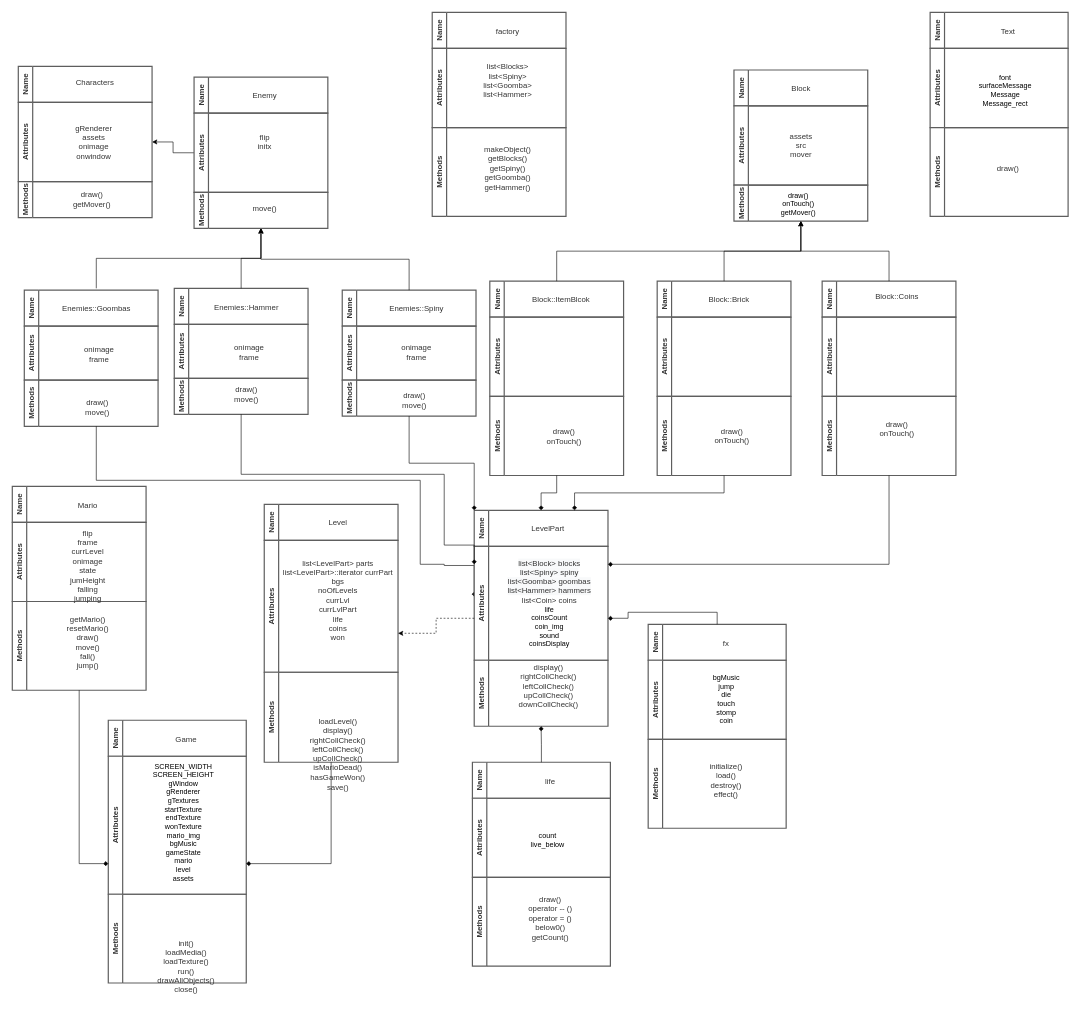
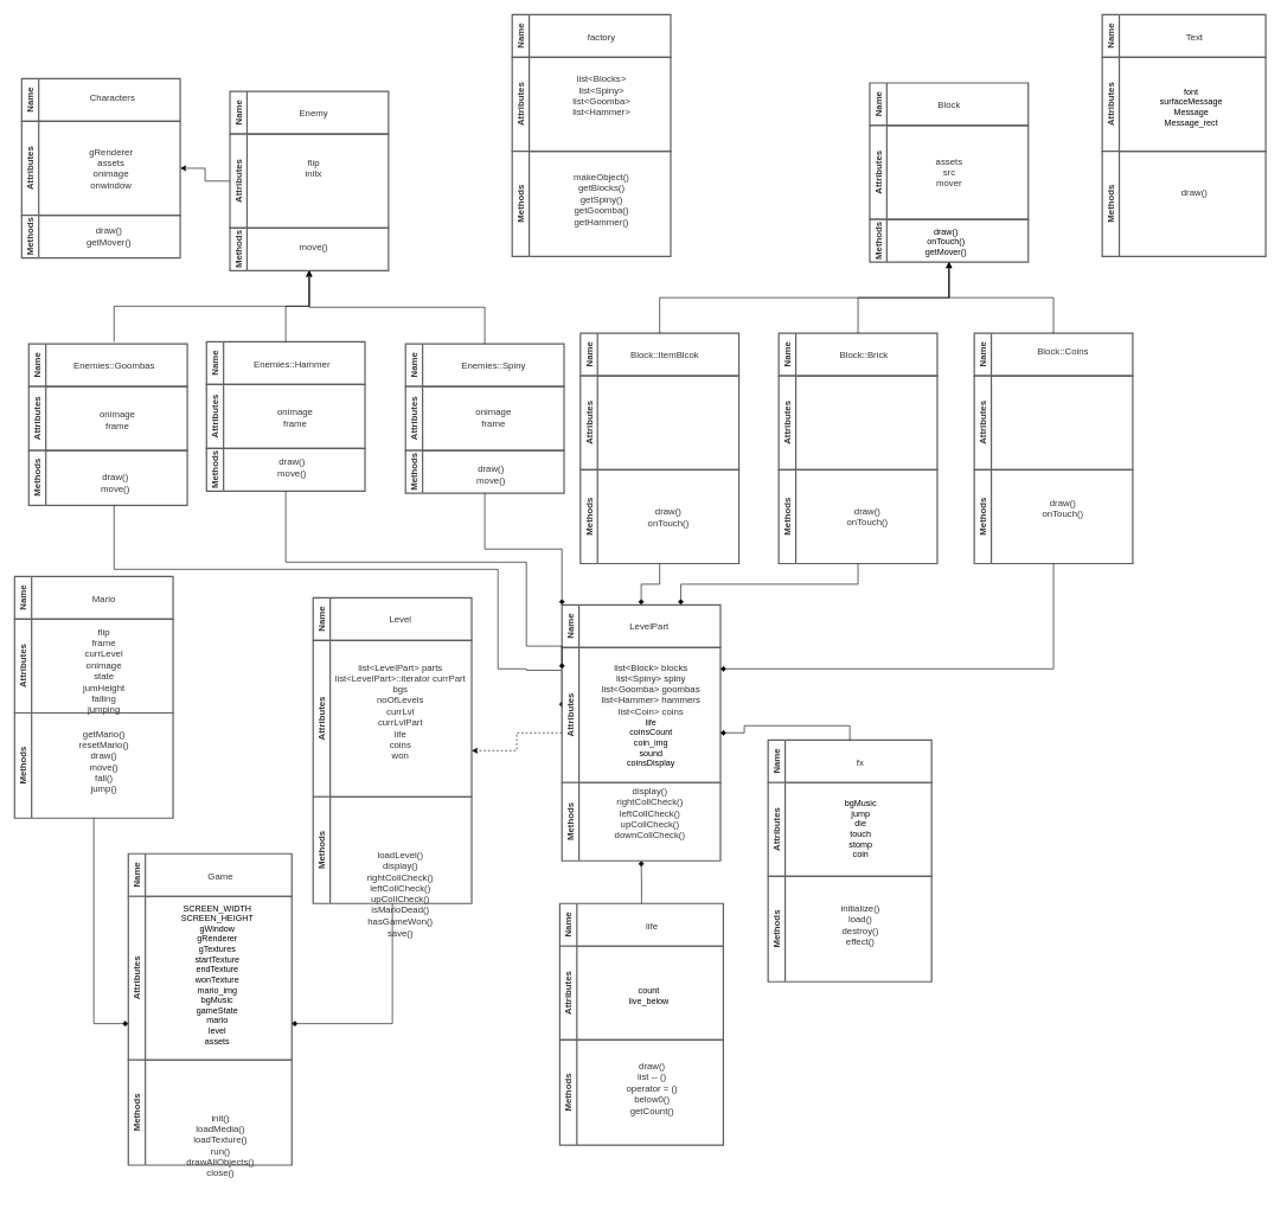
- <mxCell id="136" value="draw()" style="html=1;overflow=block;whiteSpace=wrap;;whiteSpace=wrap;fontSize=13;fontColor=#333333;spacing=3;strokeOpacity=0;fillOpacity=0;rounded=1;absoluteArcSize=1;arcSize=7;fillColor=#ffffff;strokeWidth=2;" parent="130" vertex="1" zOrder="5"><mxGeometry x="31.973" y="210" width="195.964" height="100" as="geometry" /></mxCell>
+ <mxCell id="136" value="draw()" style="html=1;overflow=block;whiteSpace=wrap;;whiteSpace=wrap;fontSize=13;fontColor=#333333;spacing=3;strokeOpacity=0;fillOpacity=0;rounded=1;absoluteArcSize=1;arcSize=7;fillColor=#ffffff;strokeWidth=2;" parent="130" vertex="1" zOrder="5"><mxGeometry x="31.973" y="200" width="195.964" height="100" as="geometry" /></mxCell>
- <mxCell id="128" value="draw()&lt;br&gt;operator -- ()&lt;br&gt;operator = ()&lt;br&gt;below0()&lt;br&gt;getCount()" style="html=1;overflow=block;whiteSpace=wrap;;whiteSpace=wrap;fontSize=13;fontColor=#333333;spacing=3;strokeOpacity=0;fillOpacity=0;rounded=1;absoluteArcSize=1;arcSize=7;fillColor=#ffffff;strokeWidth=2;" parent="122" vertex="1" zOrder="5"><mxGeometry x="31.973" y="210" width="195.964" height="100" as="geometry" /></mxCell>
+ <mxCell id="128" value="draw()&lt;br&gt;list -- ()&lt;br&gt;operator = ()&lt;br&gt;below0()&lt;br&gt;getCount()" style="html=1;overflow=block;whiteSpace=wrap;;whiteSpace=wrap;fontSize=13;fontColor=#333333;spacing=3;strokeOpacity=0;fillOpacity=0;rounded=1;absoluteArcSize=1;arcSize=7;fillColor=#ffffff;strokeWidth=2;" parent="122" vertex="1" zOrder="5"><mxGeometry x="31.973" y="210" width="195.964" height="100" as="geometry" /></mxCell>
